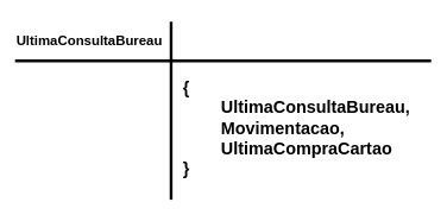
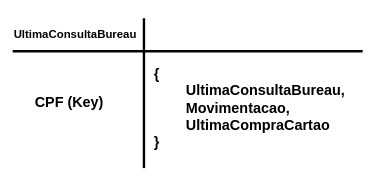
+ <mxCell id="6" value="CPF (Key)" style="text;strokeColor=none;fillColor=none;html=1;fontSize=24;fontStyle=1;verticalAlign=middle;align=center;" vertex="1" parent="1"><mxGeometry x="64" y="150" width="100" height="40" as="geometry" /></mxCell>
